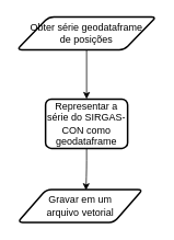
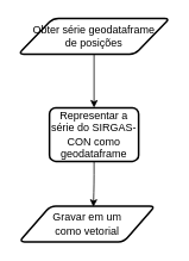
- <mxCell id="6" value="Gravar em um &lt;br&gt;arquivo vetorial" style="shape=parallelogram;html=1;strokeWidth=2;perimeter=parallelogramPerimeter;whiteSpace=wrap;rounded=1;arcSize=12;size=0.23;" vertex="1" parent="1"><mxGeometry x="21" y="230" width="152.5" height="40" as="geometry" /></mxCell>
+ <mxCell id="6" value="Gravar em um &lt;br&gt;como vetorial" style="shape=parallelogram;html=1;strokeWidth=2;perimeter=parallelogramPerimeter;whiteSpace=wrap;rounded=1;arcSize=12;size=0.23;" vertex="1" parent="1"><mxGeometry x="21" y="230" width="152.5" height="40" as="geometry" /></mxCell>
